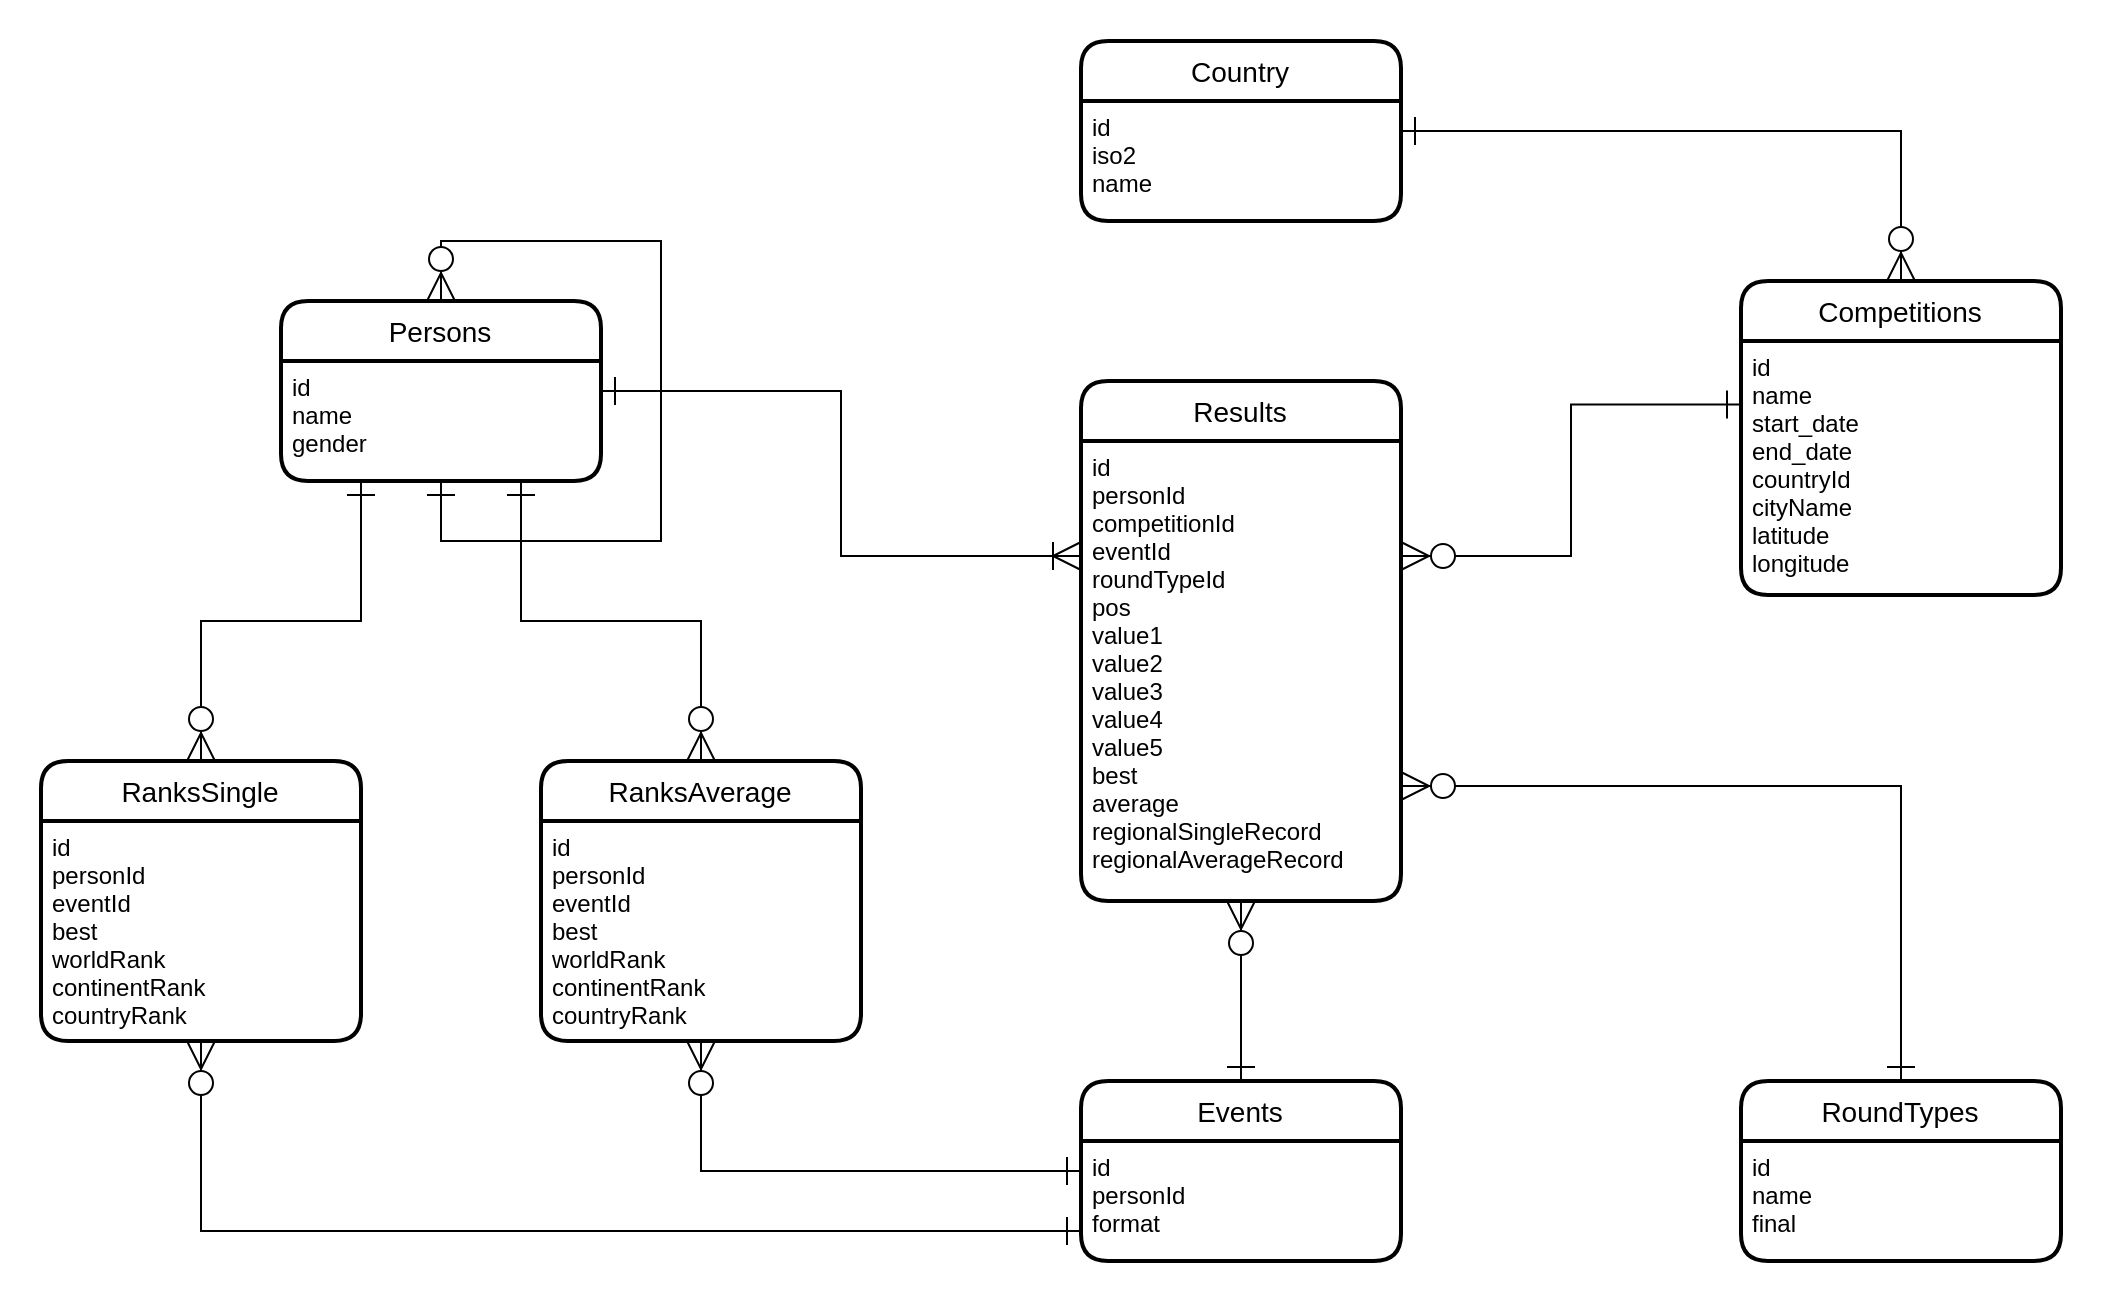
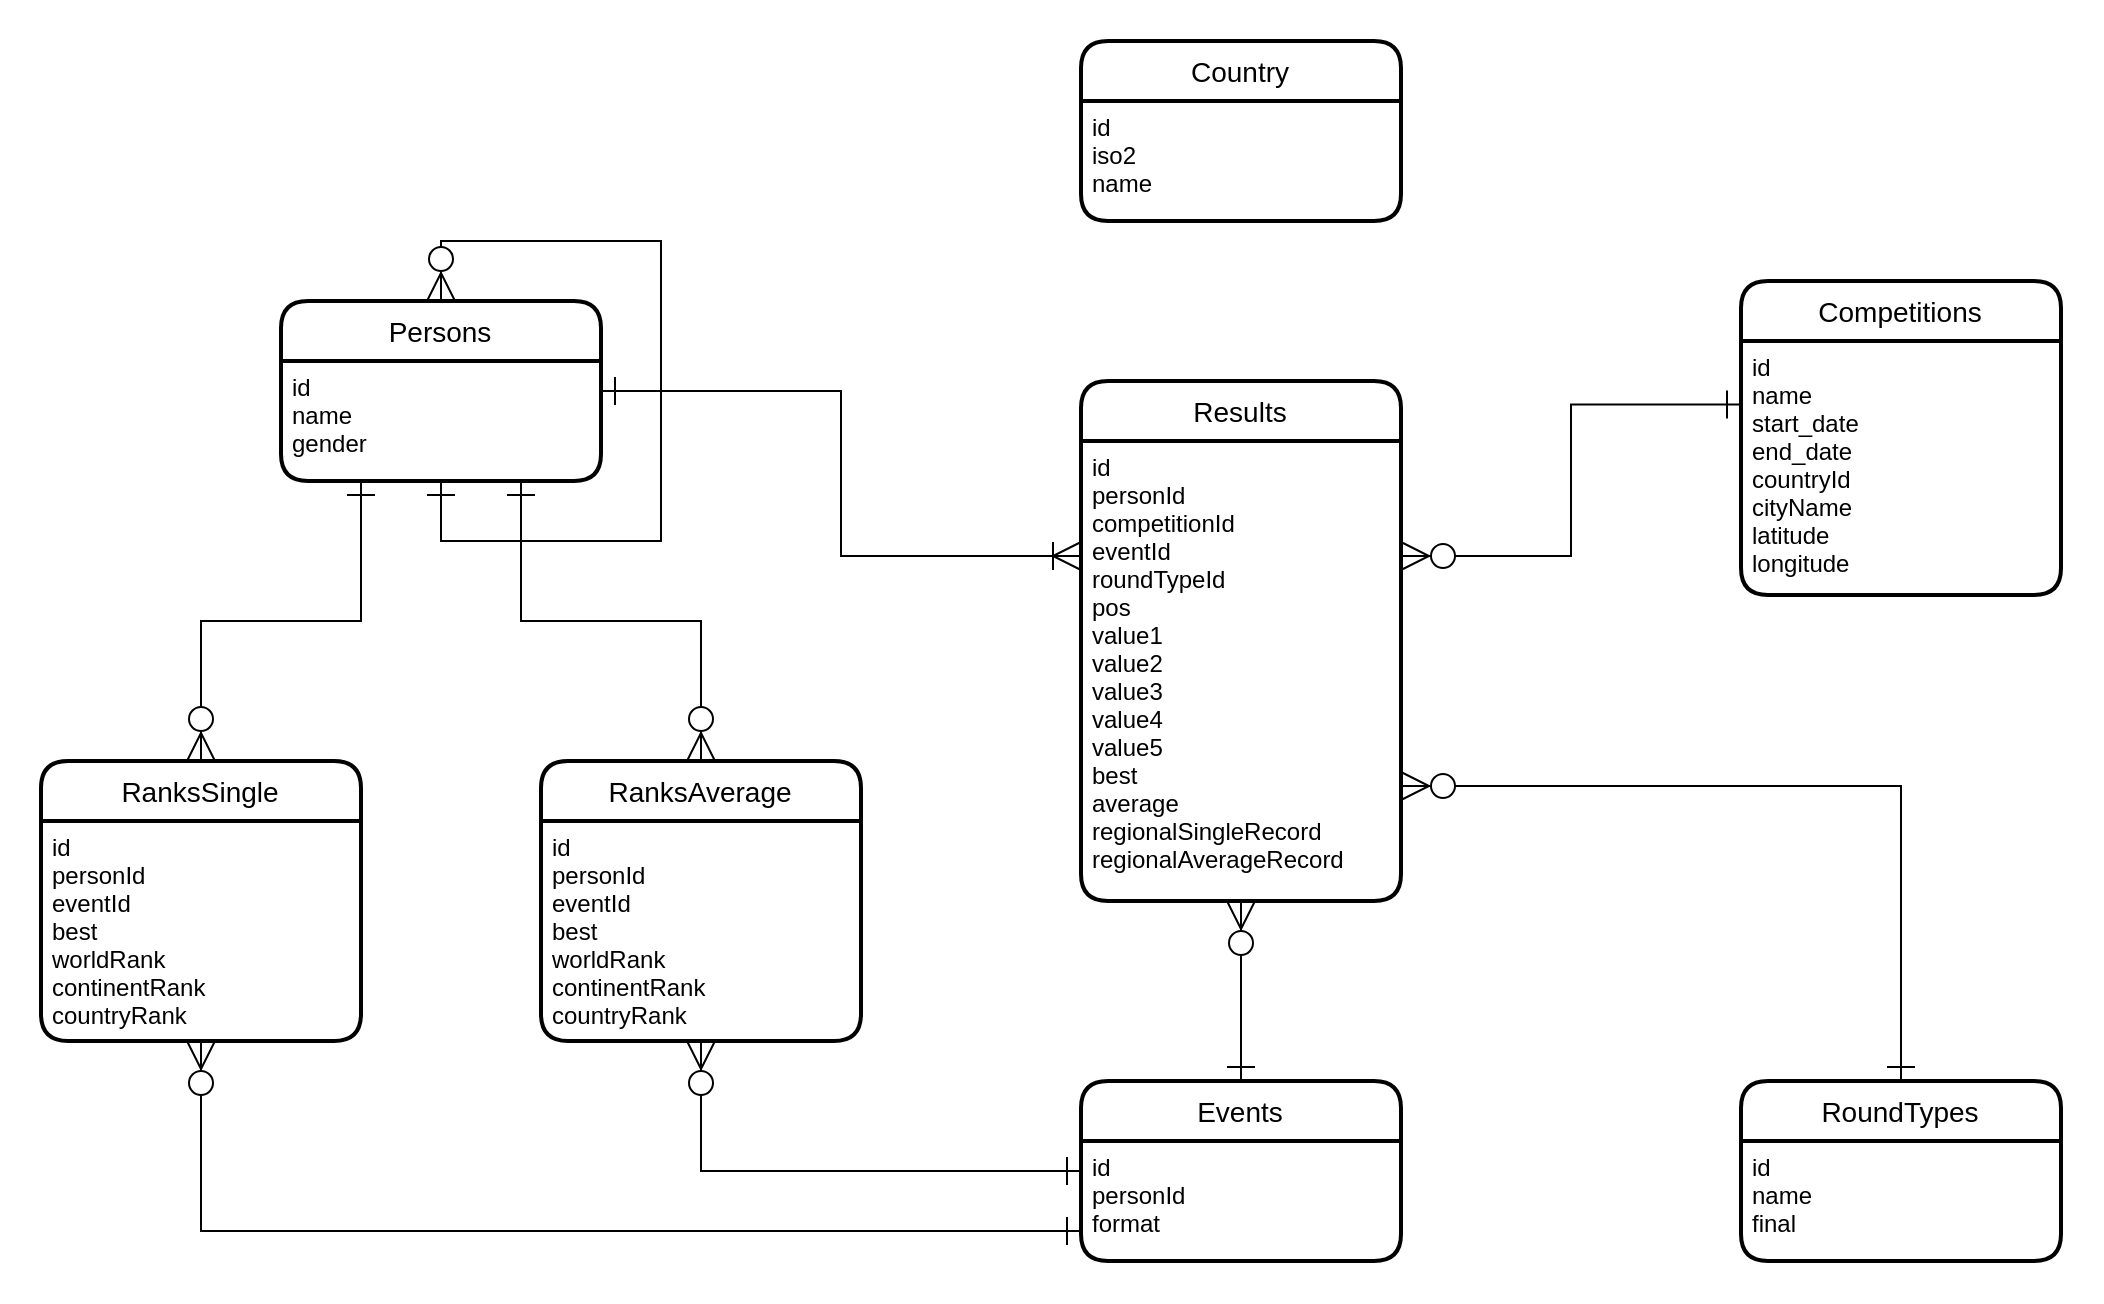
- <mxCell id="3" style="edgeStyle=orthogonalEdgeStyle;rounded=0;orthogonalLoop=1;jettySize=auto;html=1;exitX=0.5;exitY=0;exitDx=0;exitDy=0;entryX=1;entryY=0.25;entryDx=0;entryDy=0;startArrow=ERzeroToMany;startFill=1;startSize=12;endArrow=ERone;endFill=0;endSize=12;" edge="1" parent="1" source="15" target="14"><mxGeometry relative="1" as="geometry" /></mxCell>
